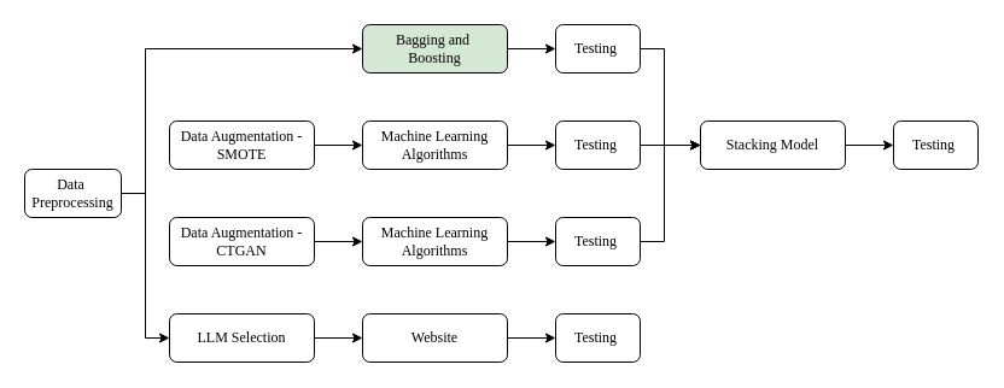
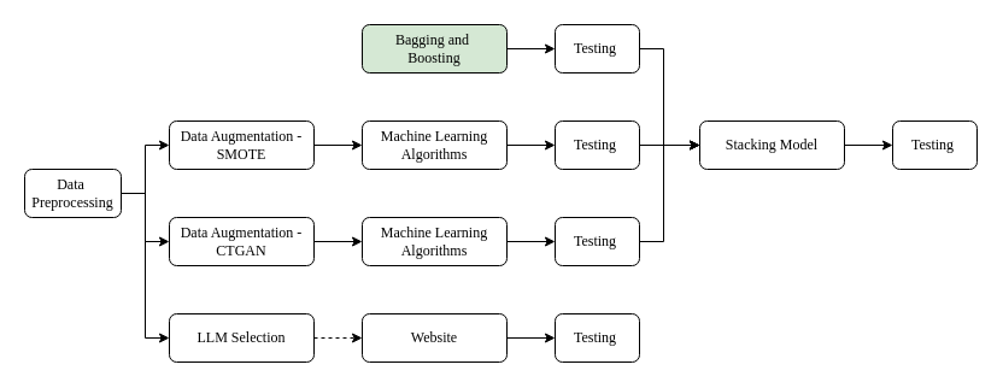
- <mxCell id="3" style="edgeStyle=orthogonalEdgeStyle;rounded=0;orthogonalLoop=1;jettySize=auto;html=1;exitX=1;exitY=0.5;exitDx=0;exitDy=0;entryX=0;entryY=0.5;entryDx=0;entryDy=0;fontFamily=Times New Roman;" edge="1" parent="1" source="6" target="8"><mxGeometry relative="1" as="geometry"><Array as="points"><mxPoint x="120" y="160" /><mxPoint x="120" y="40" /></Array></mxGeometry></mxCell>
+ <mxCell id="2" value="" style="edgeStyle=orthogonalEdgeStyle;rounded=0;orthogonalLoop=1;jettySize=auto;html=1;fontFamily=Times New Roman;" edge="1" parent="1" source="6" target="10"><mxGeometry relative="1" as="geometry" /></mxCell>
+ <mxCell id="4" style="edgeStyle=orthogonalEdgeStyle;rounded=0;orthogonalLoop=1;jettySize=auto;html=1;exitX=1;exitY=0.5;exitDx=0;exitDy=0;entryX=0;entryY=0.5;entryDx=0;entryDy=0;" edge="1" parent="1" source="6" target="12"><mxGeometry relative="1" as="geometry"><Array as="points"><mxPoint x="120" y="160" /><mxPoint x="120" y="200" /></Array></mxGeometry></mxCell>
- <mxCell id="19" value="" style="edgeStyle=orthogonalEdgeStyle;rounded=0;orthogonalLoop=1;jettySize=auto;html=1;" edge="1" parent="1" source="20" target="22"><mxGeometry relative="1" as="geometry" /></mxCell>
+ <mxCell id="19" value="" style="edgeStyle=orthogonalEdgeStyle;rounded=0;orthogonalLoop=1;jettySize=auto;html=1;dashed=1;" edge="1" parent="1" source="20" target="22"><mxGeometry relative="1" as="geometry" /></mxCell>
